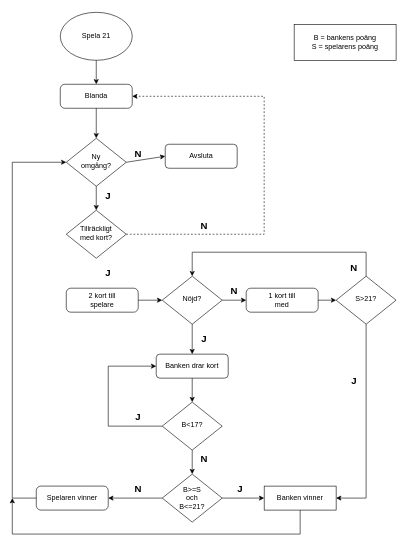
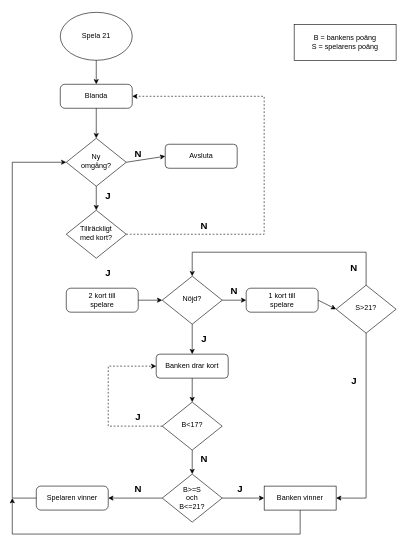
- <mxCell id="8" value="1 kort till&lt;br&gt;med" style="rounded=1;whiteSpace=wrap;html=1;fontSize=12;glass=0;strokeWidth=1;shadow=0;arcSize=19;" vertex="1" parent="1"><mxGeometry x="410" y="480" width="120" height="40" as="geometry" /></mxCell>
+ <mxCell id="8" value="1 kort till&lt;br&gt;spelare" style="rounded=1;whiteSpace=wrap;html=1;fontSize=12;glass=0;strokeWidth=1;shadow=0;arcSize=19;" vertex="1" parent="1"><mxGeometry x="410" y="480" width="120" height="40" as="geometry" /></mxCell>
- <mxCell id="9" value="S&amp;gt;21?" style="rhombus;whiteSpace=wrap;html=1;shadow=0;fontFamily=Helvetica;fontSize=12;align=center;strokeWidth=1;spacing=6;spacingTop=-4;" vertex="1" parent="1"><mxGeometry x="560" y="460" width="100" height="80" as="geometry" /></mxCell>
+ <mxCell id="9" value="S&amp;gt;21?" style="rhombus;whiteSpace=wrap;html=1;shadow=0;fontFamily=Helvetica;fontSize=12;align=center;strokeWidth=1;spacing=6;spacingTop=-4;" vertex="1" parent="1"><mxGeometry x="560" y="475" width="100" height="80" as="geometry" /></mxCell>
- <mxCell id="12" value="" style="endArrow=classic;html=1;rounded=0;exitX=0;exitY=0.5;exitDx=0;exitDy=0;entryX=0;entryY=0.5;entryDx=0;entryDy=0;" edge="1" parent="1" source="11" target="10"><mxGeometry width="50" height="50" relative="1" as="geometry"><mxPoint x="370" y="750" as="sourcePoint" /><mxPoint x="420" y="700" as="targetPoint" /><Array as="points"><mxPoint x="180" y="710" /><mxPoint x="180" y="610" /></Array></mxGeometry></mxCell>
+ <mxCell id="12" value="" style="endArrow=classic;html=1;rounded=0;exitX=0;exitY=0.5;exitDx=0;exitDy=0;entryX=0;entryY=0.5;entryDx=0;entryDy=0;dashed=1;" edge="1" parent="1" source="11" target="10"><mxGeometry width="50" height="50" relative="1" as="geometry"><mxPoint x="370" y="750" as="sourcePoint" /><mxPoint x="420" y="700" as="targetPoint" /><Array as="points"><mxPoint x="180" y="710" /><mxPoint x="180" y="610" /></Array></mxGeometry></mxCell>
